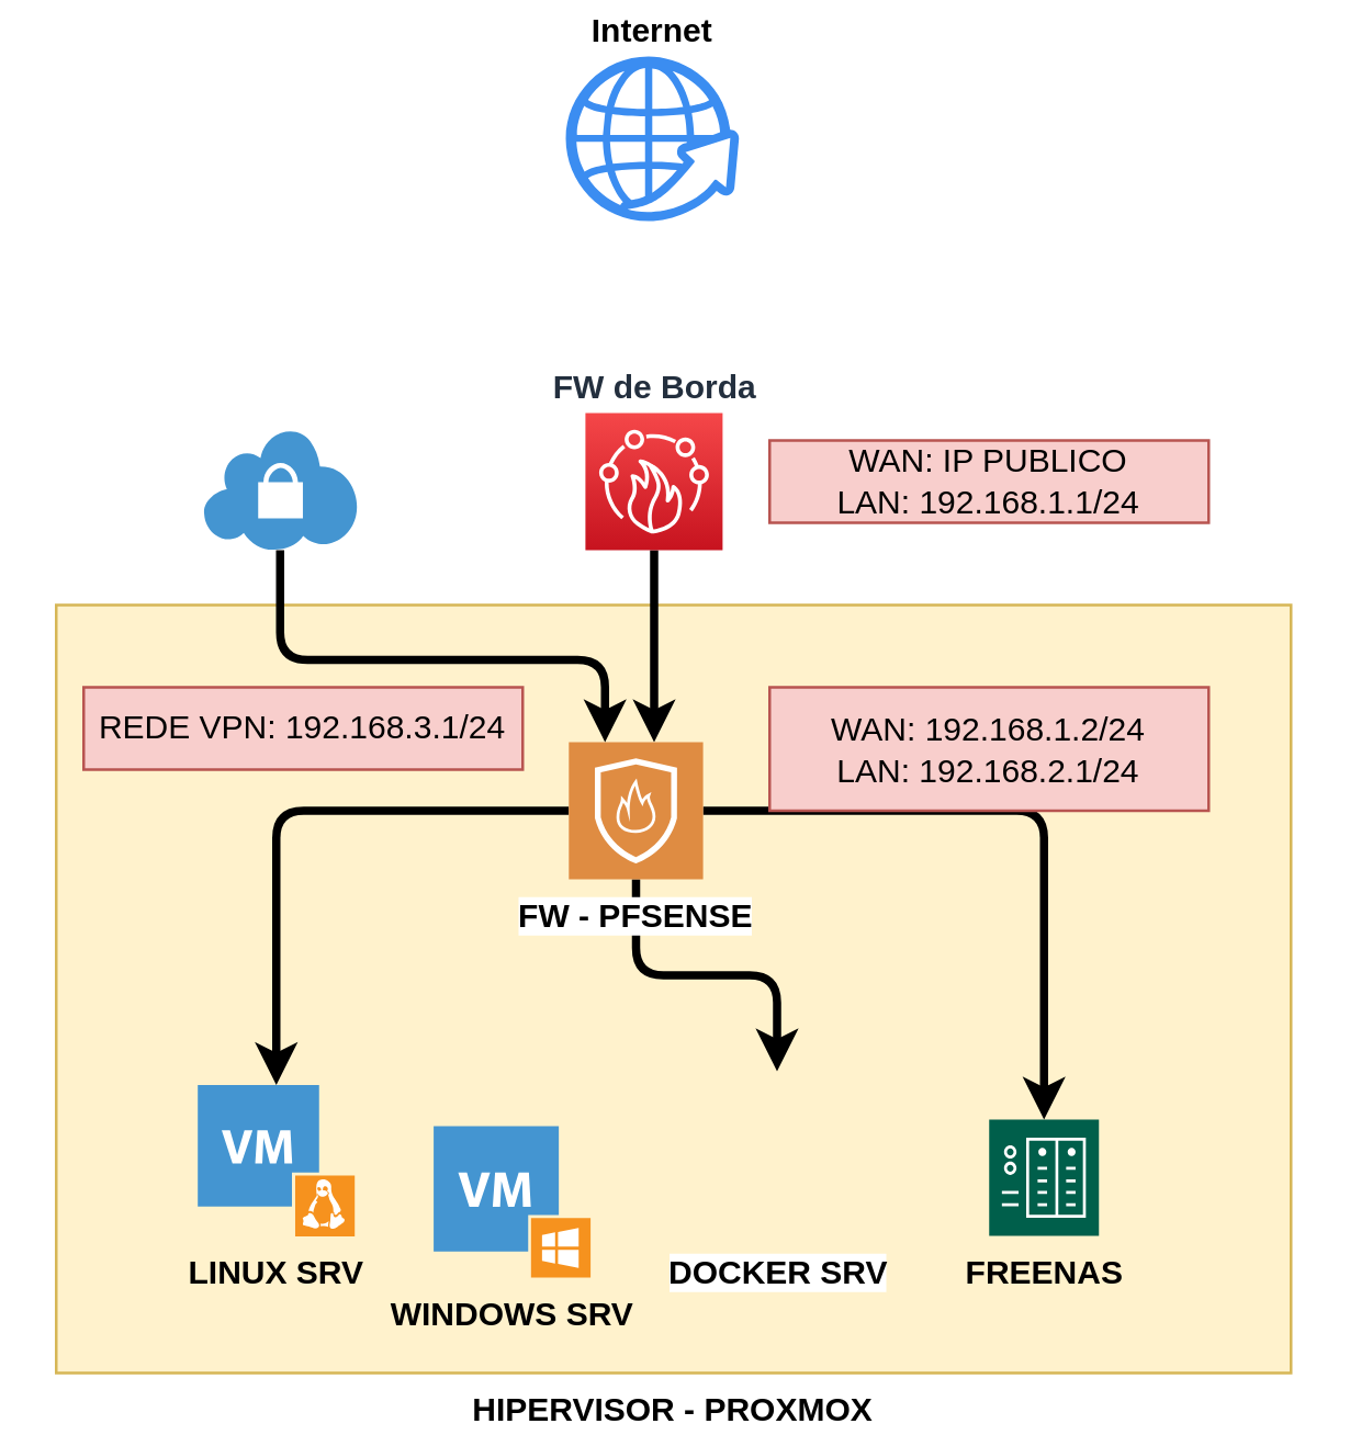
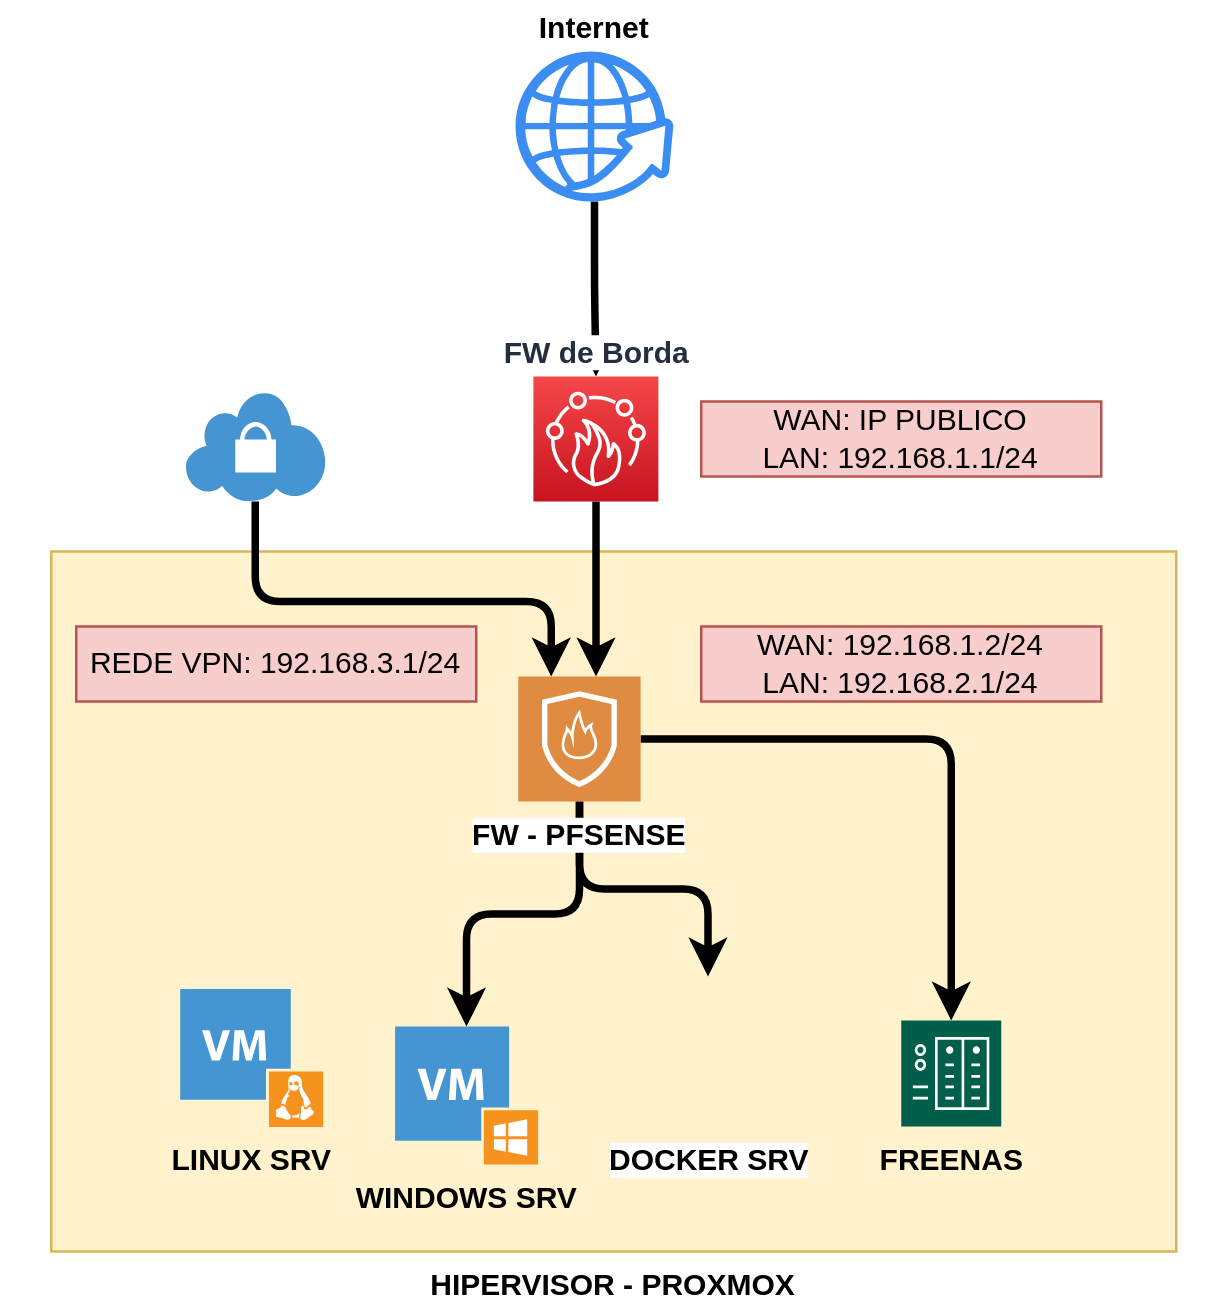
+ <mxCell id="3" value="" style="edgeStyle=orthogonalEdgeStyle;rounded=1;orthogonalLoop=1;jettySize=auto;html=1;strokeWidth=3;" edge="1" parent="1" source="4" target="6"><mxGeometry relative="1" as="geometry" /></mxCell>
- <mxCell id="16" value="WAN: 192.168.1.2/24&lt;br&gt;LAN: 192.168.2.1/24" style="text;html=1;strokeColor=#b85450;fillColor=#f8cecc;align=center;verticalAlign=middle;whiteSpace=wrap;rounded=0;" vertex="1" parent="1"><mxGeometry x="280" y="250" width="160" height="45" as="geometry" /></mxCell>
+ <mxCell id="16" value="WAN: 192.168.1.2/24&lt;br&gt;LAN: 192.168.2.1/24" style="text;html=1;strokeColor=#b85450;fillColor=#f8cecc;align=center;verticalAlign=middle;whiteSpace=wrap;rounded=0;" vertex="1" parent="1"><mxGeometry x="280" y="250" width="160" height="30" as="geometry" /></mxCell>
- <mxCell id="9" style="edgeStyle=orthogonalEdgeStyle;rounded=1;orthogonalLoop=1;jettySize=auto;html=1;strokeWidth=3;" edge="1" parent="1" source="13" target="7"><mxGeometry relative="1" as="geometry" /></mxCell>
+ <mxCell id="11" style="edgeStyle=orthogonalEdgeStyle;rounded=1;orthogonalLoop=1;jettySize=auto;html=1;strokeWidth=3;" edge="1" parent="1" source="13" target="8"><mxGeometry relative="1" as="geometry" /></mxCell>
